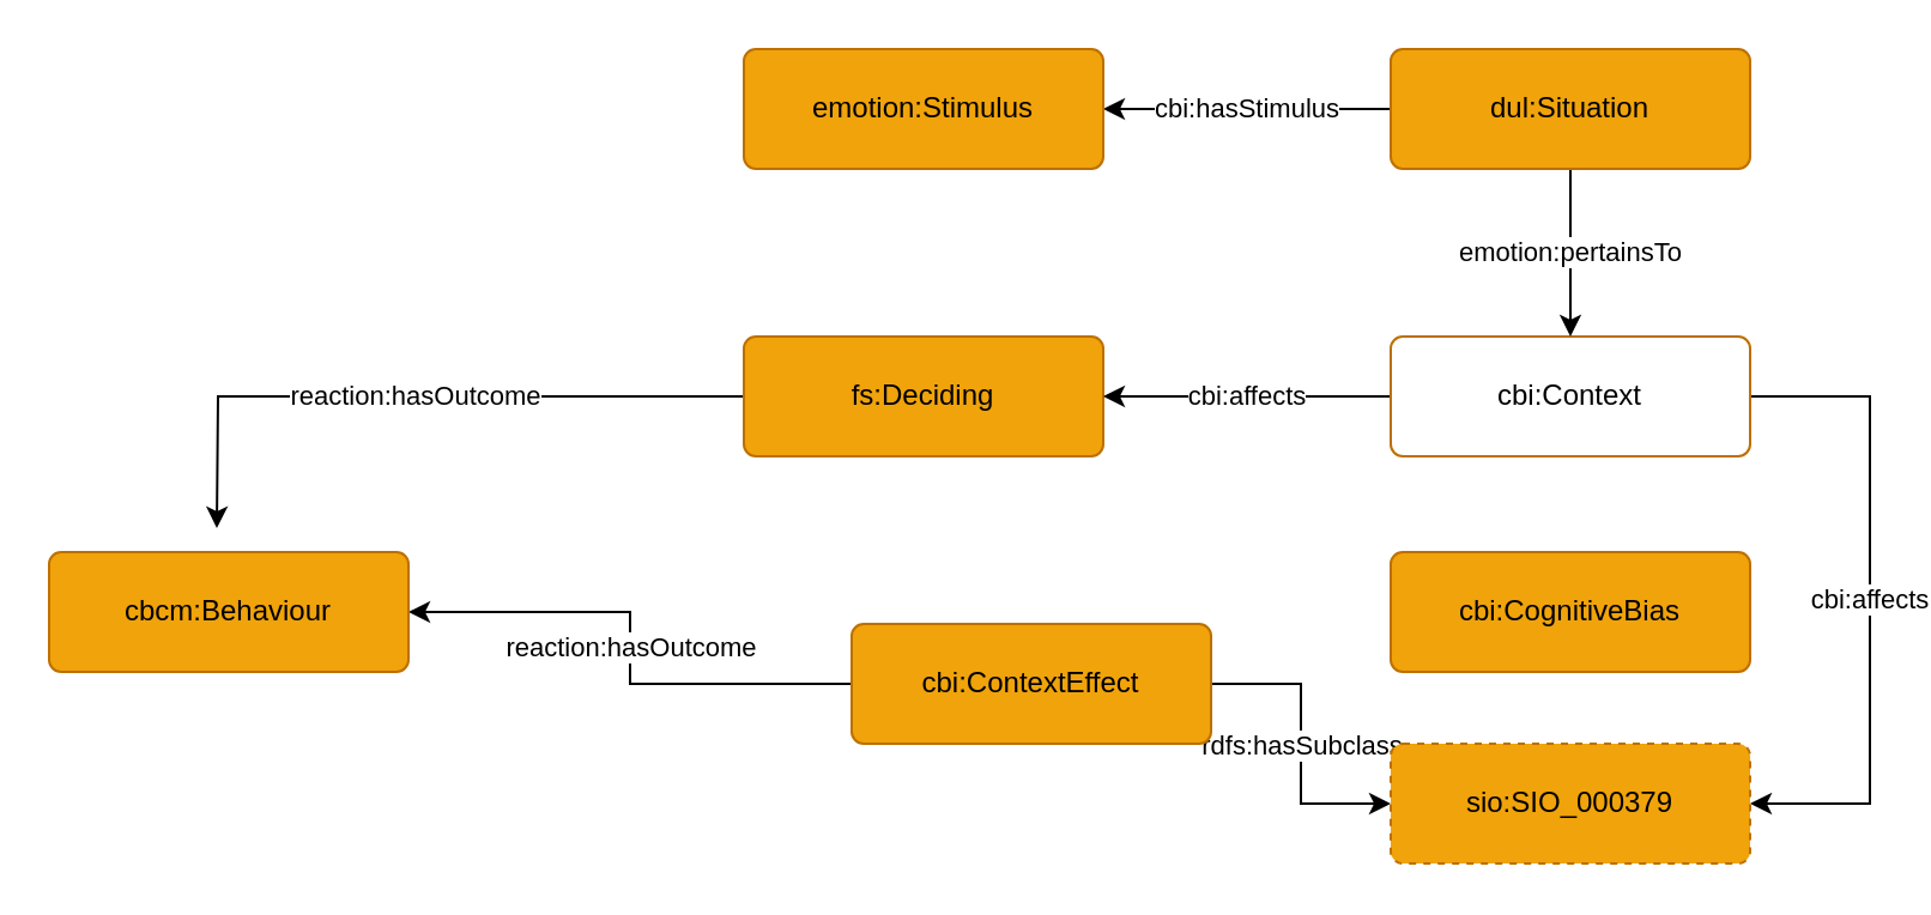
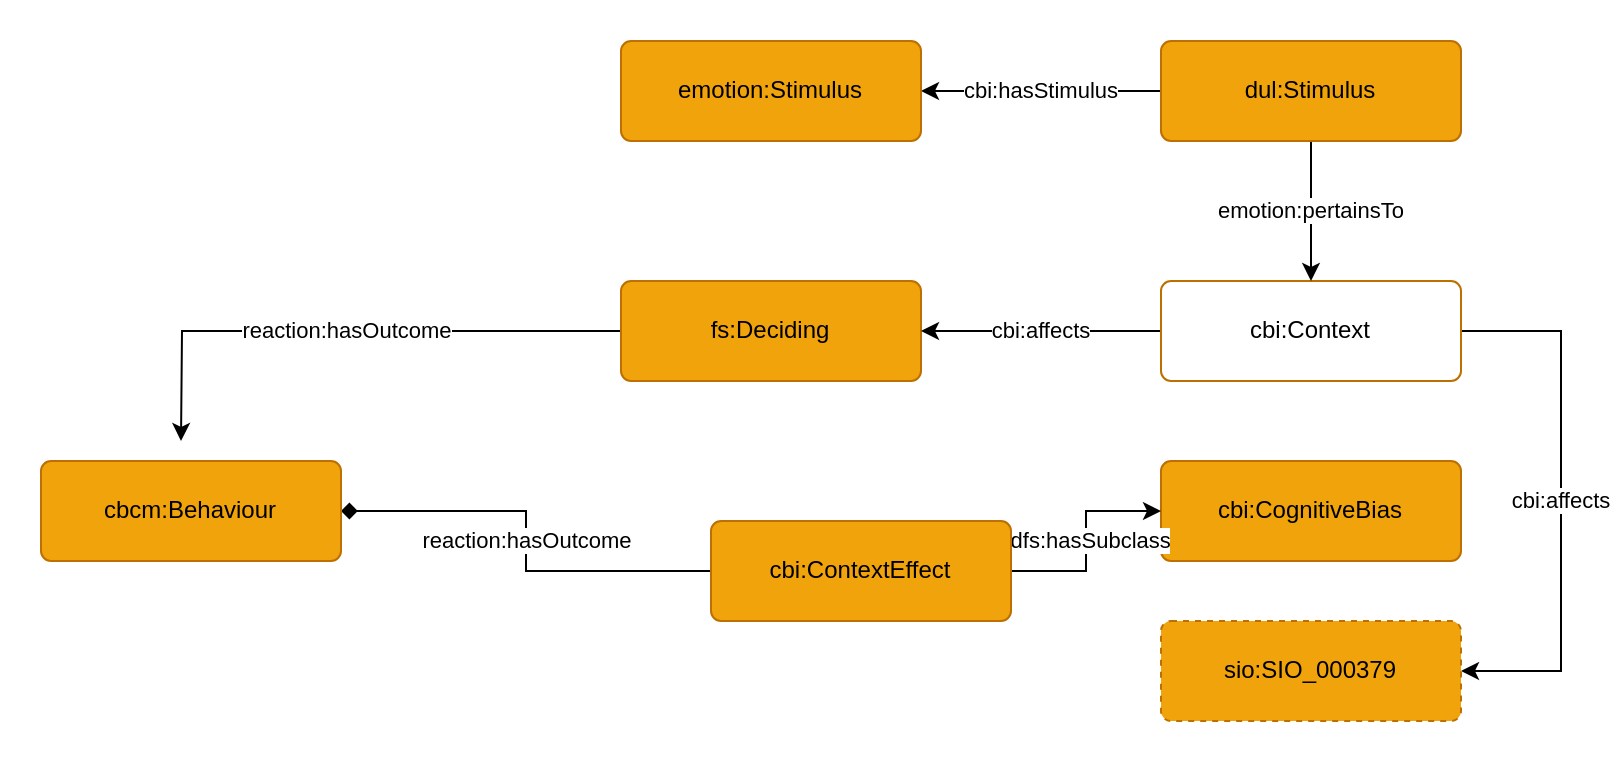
- <mxCell id="13" value="dul:Situation" style="rounded=1;arcSize=10;whiteSpace=wrap;html=1;align=center;fillColor=#f0a30a;strokeColor=#BD7000;fontColor=#000000;" vertex="1" parent="1"><mxGeometry x="580" y="20" width="150" height="50" as="geometry" /></mxCell>
+ <mxCell id="13" value="dul:Stimulus" style="rounded=1;arcSize=10;whiteSpace=wrap;html=1;align=center;fillColor=#f0a30a;strokeColor=#BD7000;fontColor=#000000;" vertex="1" parent="1"><mxGeometry x="580" y="20" width="150" height="50" as="geometry" /></mxCell>
- <mxCell id="4" value="reaction:hasOutcome" style="edgeStyle=orthogonalEdgeStyle;rounded=0;orthogonalLoop=1;jettySize=auto;html=1;" edge="1" parent="1" source="5" target="14"><mxGeometry relative="1" as="geometry" /></mxCell>
+ <mxCell id="4" value="reaction:hasOutcome" style="edgeStyle=orthogonalEdgeStyle;rounded=0;orthogonalLoop=1;jettySize=auto;html=1;endArrow=diamond;" edge="1" parent="1" source="5" target="14"><mxGeometry relative="1" as="geometry" /></mxCell>
- <mxCell id="3" value="rdfs:hasSubclass" style="edgeStyle=orthogonalEdgeStyle;rounded=0;orthogonalLoop=1;jettySize=auto;html=1;" edge="1" parent="1" source="5" target="15"><mxGeometry relative="1" as="geometry" /></mxCell>
+ <mxCell id="3" value="rdfs:hasSubclass" style="edgeStyle=orthogonalEdgeStyle;rounded=0;orthogonalLoop=1;jettySize=auto;html=1;entryX=0;entryY=0.5;entryDx=0;entryDy=0;" edge="1" parent="1" source="5" target="2"><mxGeometry relative="1" as="geometry" /></mxCell>
